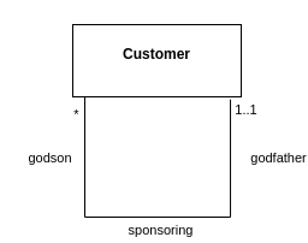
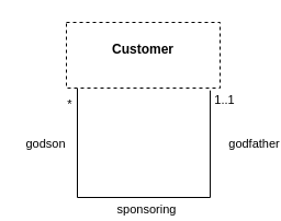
- <mxCell id="8" value="&lt;p style=&quot;margin:0px;margin-top:4px;text-align:center;&quot;&gt;&lt;br&gt;&lt;b&gt;Customer&lt;/b&gt;&lt;/p&gt;" style="verticalAlign=top;align=left;overflow=fill;fontSize=12;fontFamily=Helvetica;html=1;" parent="1" vertex="1"><mxGeometry x="60" y="20" width="140" height="60" as="geometry" /></mxCell>
+ <mxCell id="8" value="&lt;p style=&quot;margin:0px;margin-top:4px;text-align:center;&quot;&gt;&lt;br&gt;&lt;b&gt;Customer&lt;/b&gt;&lt;/p&gt;" style="verticalAlign=top;align=left;overflow=fill;fontSize=12;fontFamily=Helvetica;html=1;dashed=1;" parent="1" vertex="1"><mxGeometry x="60" y="20" width="140" height="60" as="geometry" /></mxCell>
